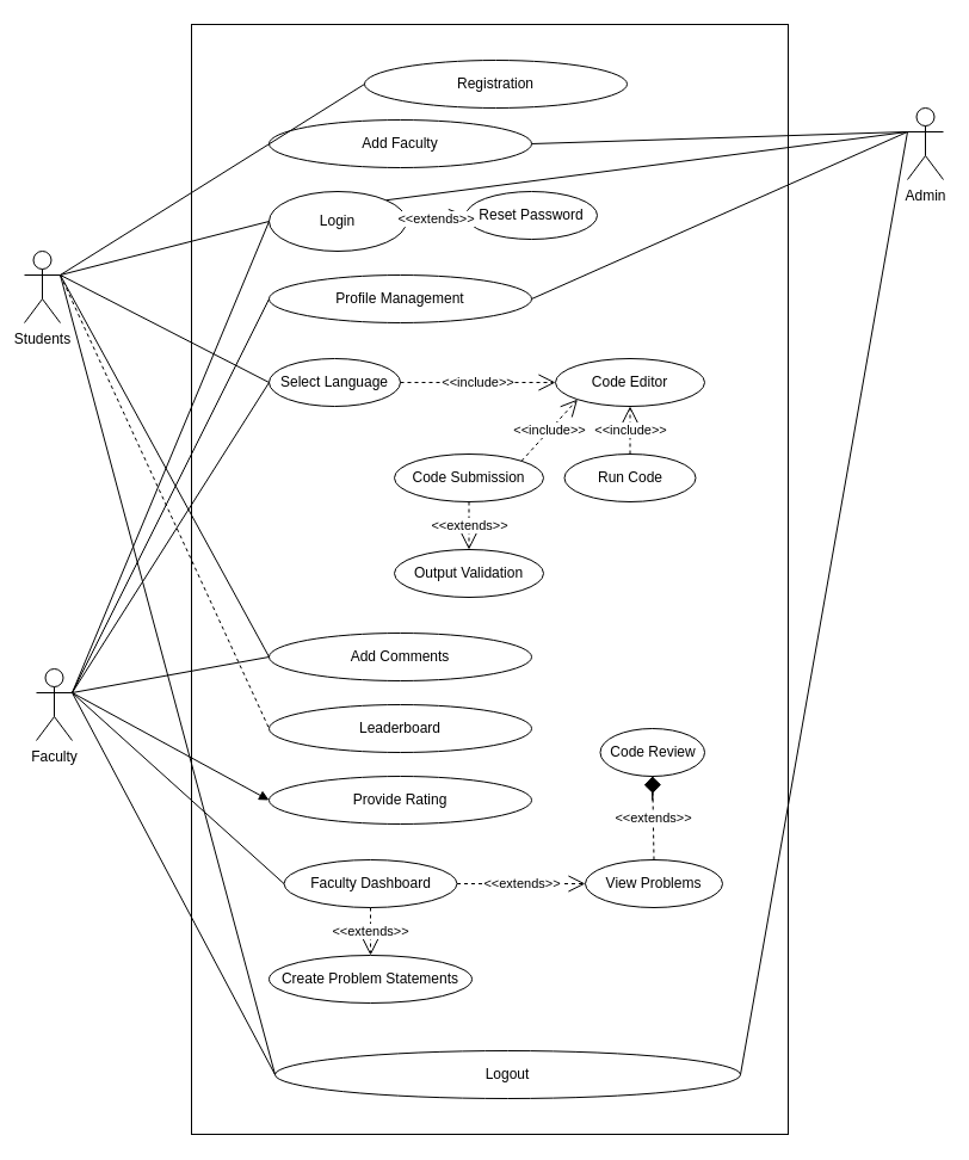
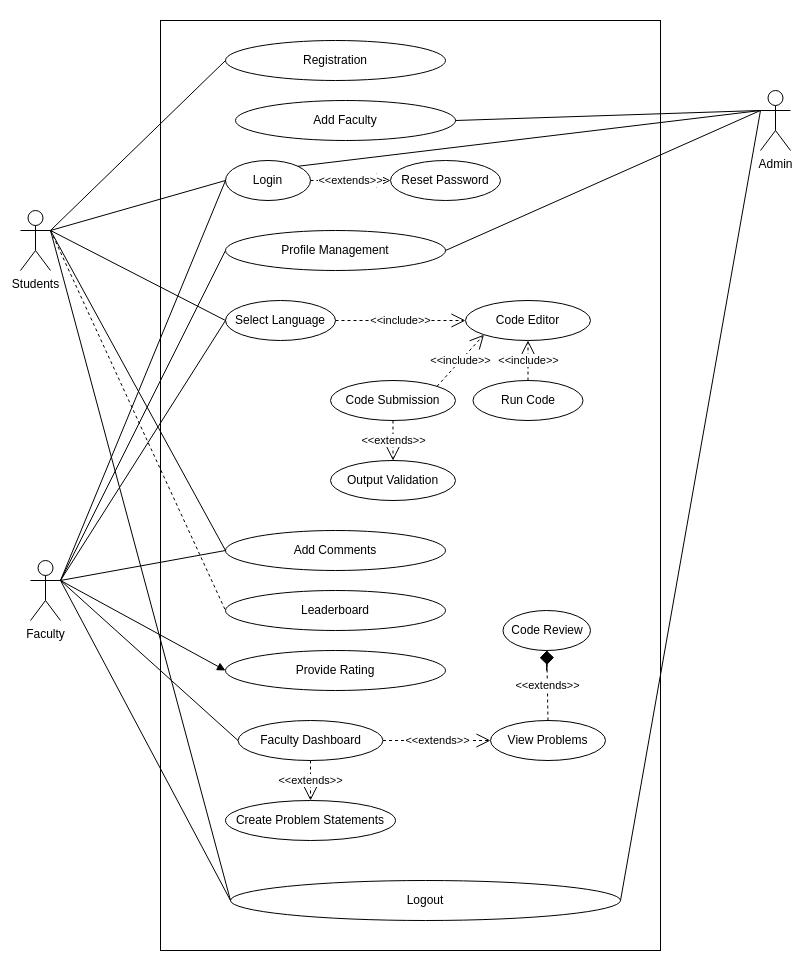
- <mxCell id="3" value="Registration" style="ellipse;whiteSpace=wrap;html=1;" vertex="1" parent="1"><mxGeometry x="305" y="50" width="220" height="40" as="geometry" /></mxCell>
+ <mxCell id="3" value="Registration" style="ellipse;whiteSpace=wrap;html=1;" vertex="1" parent="1"><mxGeometry x="225" y="40" width="220" height="40" as="geometry" /></mxCell>
- <mxCell id="11" value="Add Faculty" style="ellipse;whiteSpace=wrap;html=1;" vertex="1" parent="1"><mxGeometry x="225" y="100" width="220" height="40" as="geometry" /></mxCell>
+ <mxCell id="11" value="Add Faculty" style="ellipse;whiteSpace=wrap;html=1;" vertex="1" parent="1"><mxGeometry x="235" y="100" width="220" height="40" as="geometry" /></mxCell>
- <mxCell id="12" value="Login" style="ellipse;whiteSpace=wrap;html=1;" vertex="1" parent="1"><mxGeometry x="225" y="160" width="115" height="50" as="geometry" /></mxCell>
+ <mxCell id="12" value="Login" style="ellipse;whiteSpace=wrap;html=1;" vertex="1" parent="1"><mxGeometry x="225" y="160" width="85" height="40" as="geometry" /></mxCell>
